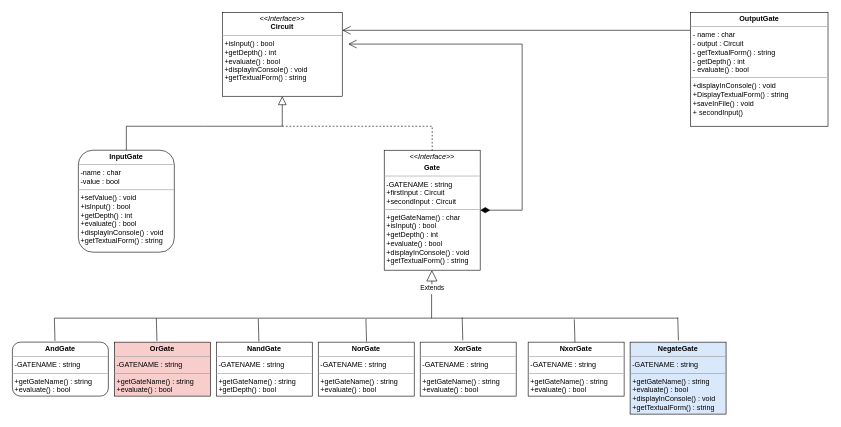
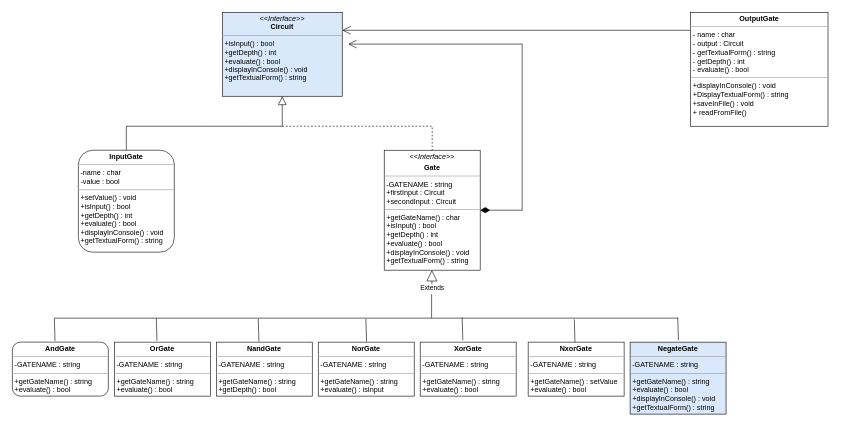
- <mxCell id="2" value="&lt;p style=&quot;margin: 0px ; margin-top: 4px ; text-align: center&quot;&gt;&lt;i&gt;&amp;lt;&amp;lt;Interface&amp;gt;&amp;gt;&lt;/i&gt;&lt;br&gt;&lt;b&gt;Circuit&lt;/b&gt;&lt;/p&gt;&lt;hr size=&quot;1&quot;&gt;&lt;p style=&quot;margin: 0px ; margin-left: 4px&quot;&gt;+isInput() : bool&amp;nbsp;&lt;/p&gt;&lt;p style=&quot;margin: 0px ; margin-left: 4px&quot;&gt;+getDepth() : int&amp;nbsp;&lt;/p&gt;&lt;p style=&quot;margin: 0px ; margin-left: 4px&quot;&gt;+evaluate() : bool&amp;nbsp;&lt;/p&gt;&lt;p style=&quot;margin: 0px ; margin-left: 4px&quot;&gt;+displayInConsole() : void&amp;nbsp;&lt;/p&gt;&lt;p style=&quot;margin: 0px ; margin-left: 4px&quot;&gt;+getTextualForm() : string&lt;br&gt;&lt;/p&gt;&lt;div id=&quot;SDCloudData&quot; style=&quot;display: none&quot;&gt;&lt;/div&gt;" style="verticalAlign=top;align=left;overflow=fill;fontSize=12;fontFamily=Helvetica;html=1;" vertex="1" parent="1"><mxGeometry x="370" y="20" width="200" height="140" as="geometry" /></mxCell>
+ <mxCell id="2" value="&lt;p style=&quot;margin: 0px ; margin-top: 4px ; text-align: center&quot;&gt;&lt;i&gt;&amp;lt;&amp;lt;Interface&amp;gt;&amp;gt;&lt;/i&gt;&lt;br&gt;&lt;b&gt;Circuit&lt;/b&gt;&lt;/p&gt;&lt;hr size=&quot;1&quot;&gt;&lt;p style=&quot;margin: 0px ; margin-left: 4px&quot;&gt;+isInput() : bool&amp;nbsp;&lt;/p&gt;&lt;p style=&quot;margin: 0px ; margin-left: 4px&quot;&gt;+getDepth() : int&amp;nbsp;&lt;/p&gt;&lt;p style=&quot;margin: 0px ; margin-left: 4px&quot;&gt;+evaluate() : bool&amp;nbsp;&lt;/p&gt;&lt;p style=&quot;margin: 0px ; margin-left: 4px&quot;&gt;+displayInConsole() : void&amp;nbsp;&lt;/p&gt;&lt;p style=&quot;margin: 0px ; margin-left: 4px&quot;&gt;+getTextualForm() : string&lt;br&gt;&lt;/p&gt;&lt;div id=&quot;SDCloudData&quot; style=&quot;display: none&quot;&gt;&lt;/div&gt;" style="verticalAlign=top;align=left;overflow=fill;fontSize=12;fontFamily=Helvetica;html=1;fillColor=#dae8fc;" vertex="1" parent="1"><mxGeometry x="370" y="20" width="200" height="140" as="geometry" /></mxCell>
- <mxCell id="26" value="&lt;p style=&quot;margin: 0px ; margin-top: 4px ; text-align: center&quot;&gt;&lt;b&gt;OutputGate&lt;/b&gt;&lt;/p&gt;&lt;hr size=&quot;1&quot;&gt;&lt;p style=&quot;margin: 0px ; margin-left: 4px&quot;&gt;- name : char&lt;/p&gt;&lt;p style=&quot;margin: 0px ; margin-left: 4px&quot;&gt;- output : Circuit&lt;/p&gt;&lt;p style=&quot;margin: 0px ; margin-left: 4px&quot;&gt;- getTextualForm() : string&lt;/p&gt;&lt;p style=&quot;margin: 0px ; margin-left: 4px&quot;&gt;- getDepth() : int&lt;/p&gt;&lt;p style=&quot;margin: 0px ; margin-left: 4px&quot;&gt;- evaluate() : bool&lt;/p&gt;&lt;hr size=&quot;1&quot;&gt;&lt;p style=&quot;margin: 0px 0px 0px 4px&quot;&gt;+displayInConsole() : void&lt;br&gt;+DisplayTextualForm() : string&lt;br&gt;&lt;/p&gt;&lt;p style=&quot;margin: 0px 0px 0px 4px&quot;&gt;+saveInFile() : void&lt;/p&gt;&lt;p style=&quot;margin: 0px 0px 0px 4px&quot;&gt;+ secondInput()&lt;/p&gt;" style="verticalAlign=top;align=left;overflow=fill;fontSize=12;fontFamily=Helvetica;html=1;" vertex="1" parent="1"><mxGeometry x="1151" y="20" width="229" height="190" as="geometry" /></mxCell>
+ <mxCell id="26" value="&lt;p style=&quot;margin: 0px ; margin-top: 4px ; text-align: center&quot;&gt;&lt;b&gt;OutputGate&lt;/b&gt;&lt;/p&gt;&lt;hr size=&quot;1&quot;&gt;&lt;p style=&quot;margin: 0px ; margin-left: 4px&quot;&gt;- name : char&lt;/p&gt;&lt;p style=&quot;margin: 0px ; margin-left: 4px&quot;&gt;- output : Circuit&lt;/p&gt;&lt;p style=&quot;margin: 0px ; margin-left: 4px&quot;&gt;- getTextualForm() : string&lt;/p&gt;&lt;p style=&quot;margin: 0px ; margin-left: 4px&quot;&gt;- getDepth() : int&lt;/p&gt;&lt;p style=&quot;margin: 0px ; margin-left: 4px&quot;&gt;- evaluate() : bool&lt;/p&gt;&lt;hr size=&quot;1&quot;&gt;&lt;p style=&quot;margin: 0px 0px 0px 4px&quot;&gt;+displayInConsole() : void&lt;br&gt;+DisplayTextualForm() : string&lt;br&gt;&lt;/p&gt;&lt;p style=&quot;margin: 0px 0px 0px 4px&quot;&gt;+saveInFile() : void&lt;/p&gt;&lt;p style=&quot;margin: 0px 0px 0px 4px&quot;&gt;+ readFromFile()&lt;/p&gt;" style="verticalAlign=top;align=left;overflow=fill;fontSize=12;fontFamily=Helvetica;html=1;" vertex="1" parent="1"><mxGeometry x="1151" y="20" width="229" height="190" as="geometry" /></mxCell>
- <mxCell id="8" value="&lt;p style=&quot;margin: 0px ; margin-top: 4px ; text-align: center&quot;&gt;&lt;b&gt;NorGate&lt;/b&gt;&lt;/p&gt;&lt;hr size=&quot;1&quot;&gt;&lt;p style=&quot;margin: 0px 0px 0px 4px&quot;&gt;-GATENAME : string&amp;nbsp;&lt;/p&gt;&lt;hr size=&quot;1&quot;&gt;&lt;p style=&quot;margin: 0px ; margin-left: 4px&quot;&gt;+getGateName() : string&lt;br&gt;&lt;/p&gt;&lt;p style=&quot;margin: 0px ; margin-left: 4px&quot;&gt;+evaluate() : bool&lt;br&gt;&lt;/p&gt;" style="verticalAlign=top;align=left;overflow=fill;fontSize=12;fontFamily=Helvetica;html=1;" vertex="1" parent="1"><mxGeometry x="530" y="570" width="160" height="90" as="geometry" /></mxCell>
+ <mxCell id="8" value="&lt;p style=&quot;margin: 0px ; margin-top: 4px ; text-align: center&quot;&gt;&lt;b&gt;NorGate&lt;/b&gt;&lt;/p&gt;&lt;hr size=&quot;1&quot;&gt;&lt;p style=&quot;margin: 0px 0px 0px 4px&quot;&gt;-GATENAME : string&amp;nbsp;&lt;/p&gt;&lt;hr size=&quot;1&quot;&gt;&lt;p style=&quot;margin: 0px ; margin-left: 4px&quot;&gt;+getGateName() : string&lt;br&gt;&lt;/p&gt;&lt;p style=&quot;margin: 0px ; margin-left: 4px&quot;&gt;+evaluate() : isInput&lt;br&gt;&lt;/p&gt;" style="verticalAlign=top;align=left;overflow=fill;fontSize=12;fontFamily=Helvetica;html=1;" vertex="1" parent="1"><mxGeometry x="530" y="570" width="160" height="90" as="geometry" /></mxCell>
- <mxCell id="10" value="&lt;p style=&quot;margin: 0px ; margin-top: 4px ; text-align: center&quot;&gt;&lt;b&gt;NxorGate&lt;/b&gt;&lt;/p&gt;&lt;hr size=&quot;1&quot;&gt;&lt;p style=&quot;margin: 0px 0px 0px 4px&quot;&gt;-GATENAME : string&amp;nbsp;&lt;/p&gt;&lt;hr size=&quot;1&quot;&gt;&lt;p style=&quot;margin: 0px ; margin-left: 4px&quot;&gt;+getGateName() : string&lt;br&gt;&lt;/p&gt;&lt;p style=&quot;margin: 0px ; margin-left: 4px&quot;&gt;+evaluate() : bool&lt;br&gt;&lt;/p&gt;" style="verticalAlign=top;align=left;overflow=fill;fontSize=12;fontFamily=Helvetica;html=1;" vertex="1" parent="1"><mxGeometry x="880" y="570" width="160" height="90" as="geometry" /></mxCell>
+ <mxCell id="10" value="&lt;p style=&quot;margin: 0px ; margin-top: 4px ; text-align: center&quot;&gt;&lt;b&gt;NxorGate&lt;/b&gt;&lt;/p&gt;&lt;hr size=&quot;1&quot;&gt;&lt;p style=&quot;margin: 0px 0px 0px 4px&quot;&gt;-GATENAME : string&amp;nbsp;&lt;/p&gt;&lt;hr size=&quot;1&quot;&gt;&lt;p style=&quot;margin: 0px ; margin-left: 4px&quot;&gt;+getGateName() : setValue&lt;br&gt;&lt;/p&gt;&lt;p style=&quot;margin: 0px ; margin-left: 4px&quot;&gt;+evaluate() : bool&lt;br&gt;&lt;/p&gt;" style="verticalAlign=top;align=left;overflow=fill;fontSize=12;fontFamily=Helvetica;html=1;" vertex="1" parent="1"><mxGeometry x="880" y="570" width="160" height="90" as="geometry" /></mxCell>
- <mxCell id="6" value="&lt;p style=&quot;margin: 0px ; margin-top: 4px ; text-align: center&quot;&gt;&lt;b&gt;OrGate&lt;/b&gt;&lt;/p&gt;&lt;hr size=&quot;1&quot;&gt;&lt;p style=&quot;margin: 0px 0px 0px 4px&quot;&gt;-GATENAME : string&amp;nbsp;&lt;/p&gt;&lt;hr size=&quot;1&quot;&gt;&lt;p style=&quot;margin: 0px ; margin-left: 4px&quot;&gt;+getGateName() : string&lt;br&gt;&lt;/p&gt;&lt;p style=&quot;margin: 0px ; margin-left: 4px&quot;&gt;+evaluate() : bool&lt;br&gt;&lt;/p&gt;" style="verticalAlign=top;align=left;overflow=fill;fontSize=12;fontFamily=Helvetica;html=1;fillColor=#f8cecc;" vertex="1" parent="1"><mxGeometry x="190" y="570" width="160" height="90" as="geometry" /></mxCell>
+ <mxCell id="6" value="&lt;p style=&quot;margin: 0px ; margin-top: 4px ; text-align: center&quot;&gt;&lt;b&gt;OrGate&lt;/b&gt;&lt;/p&gt;&lt;hr size=&quot;1&quot;&gt;&lt;p style=&quot;margin: 0px 0px 0px 4px&quot;&gt;-GATENAME : string&amp;nbsp;&lt;/p&gt;&lt;hr size=&quot;1&quot;&gt;&lt;p style=&quot;margin: 0px ; margin-left: 4px&quot;&gt;+getGateName() : string&lt;br&gt;&lt;/p&gt;&lt;p style=&quot;margin: 0px ; margin-left: 4px&quot;&gt;+evaluate() : bool&lt;br&gt;&lt;/p&gt;" style="verticalAlign=top;align=left;overflow=fill;fontSize=12;fontFamily=Helvetica;html=1;" vertex="1" parent="1"><mxGeometry x="190" y="570" width="160" height="90" as="geometry" /></mxCell>
